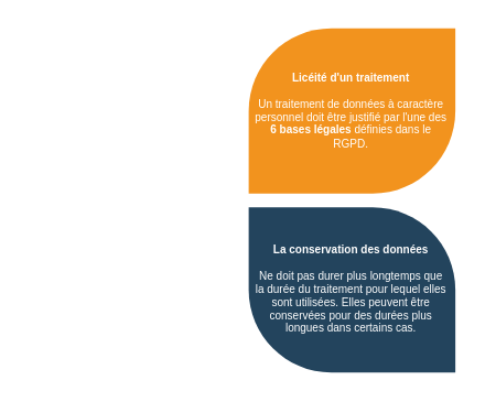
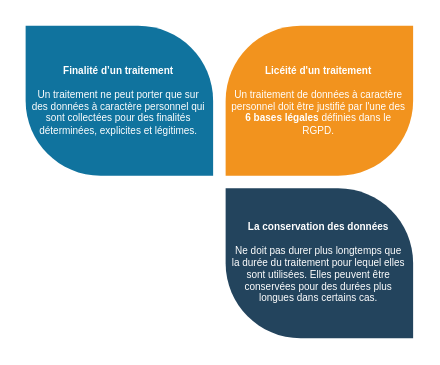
+ <mxCell id="2" value="&lt;div style=&quot;font-size: 8px&quot;&gt;&lt;b style=&quot;font-size: 8px&quot;&gt;&lt;font style=&quot;font-size: 8px&quot;&gt;Finalité d’un traitement&lt;/font&gt;&lt;/b&gt;&lt;/div&gt;&lt;div style=&quot;font-size: 8px&quot;&gt;&lt;br style=&quot;font-size: 8px&quot;&gt;&lt;/div&gt;&lt;div style=&quot;font-size: 8px&quot;&gt;&lt;font style=&quot;font-size: 8px&quot;&gt;Un traitement ne peut porter que sur des&amp;nbsp;&lt;/font&gt;&lt;span&gt;données à caractère personnel qui sont&amp;nbsp;&lt;/span&gt;&lt;span&gt;collectées pour des finalités déterminées,&amp;nbsp;&lt;/span&gt;&lt;span&gt;explicites et légitimes.&lt;/span&gt;&lt;/div&gt;" style="shape=mxgraph.basic.diag_round_rect;dx=37;flipH=1;html=1;fillColor=#10739E;strokeColor=none;shadow=0;fontSize=8;fontColor=#FFFFFF;align=center;fontStyle=0;whiteSpace=wrap;strokeWidth=8;spacing=2;spacingRight=5;spacingLeft=4;" vertex="1" parent="1"><mxGeometry x="20" y="20" width="150" height="120" as="geometry" /></mxCell>
